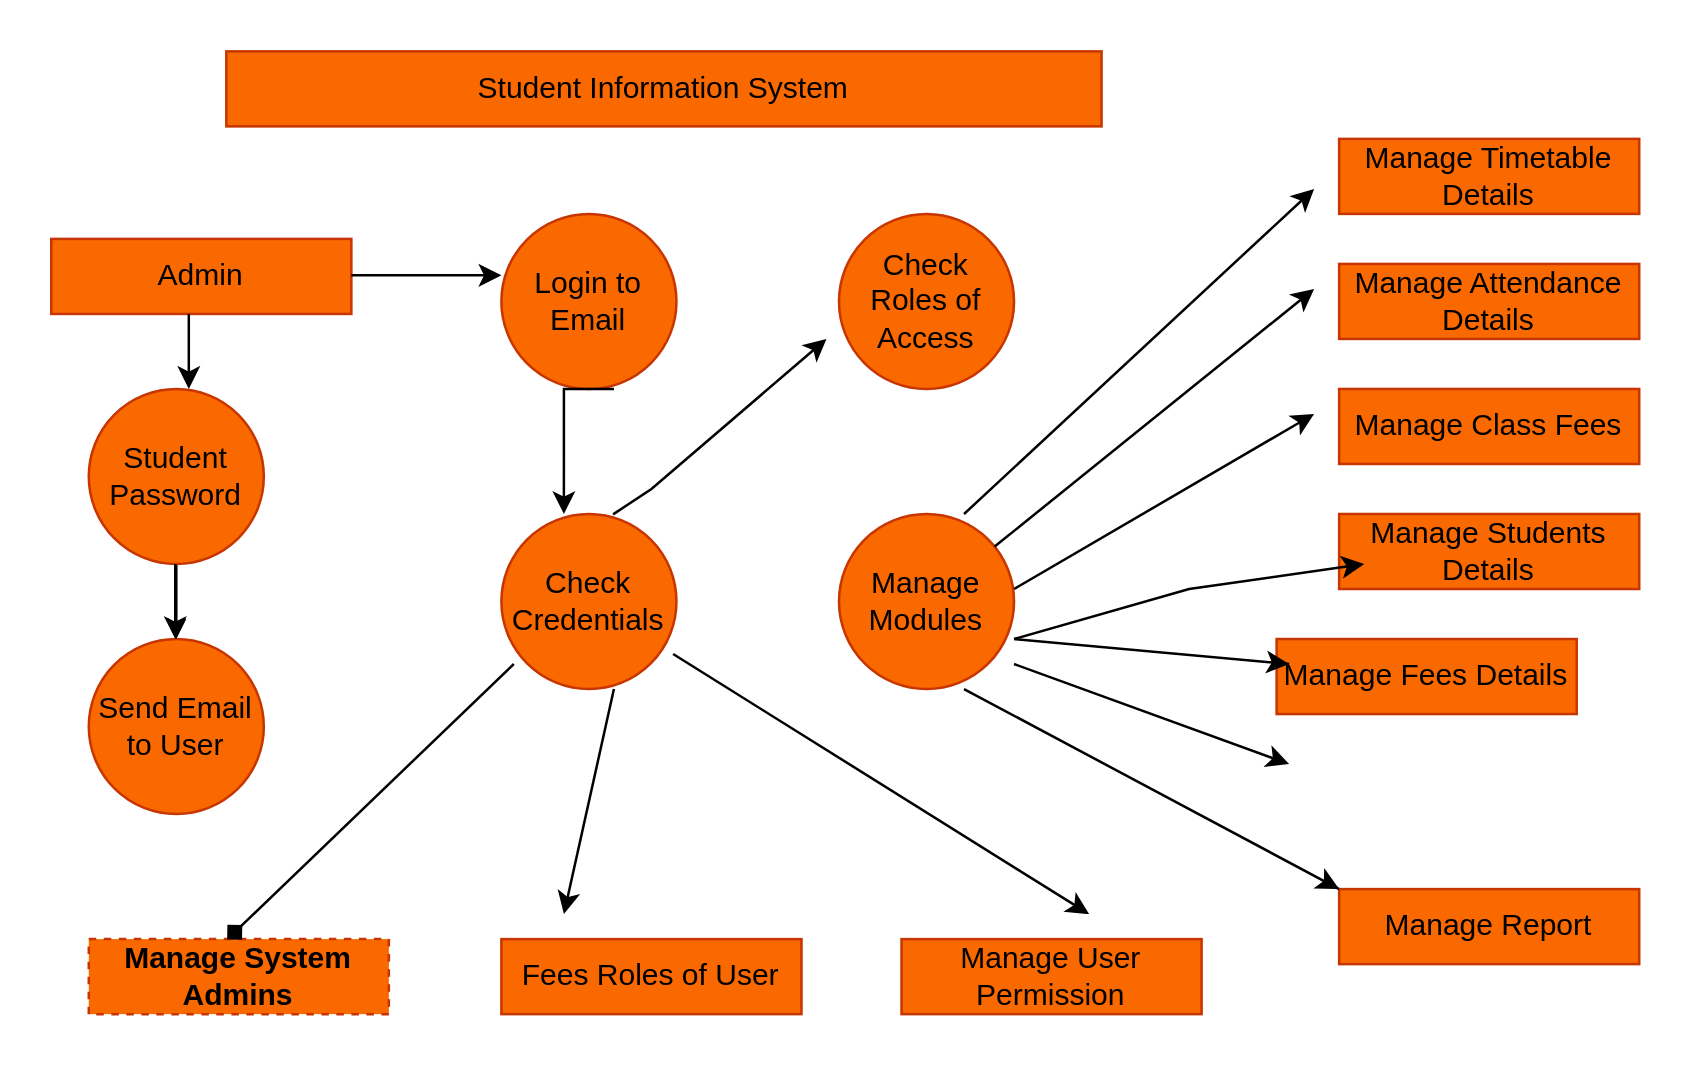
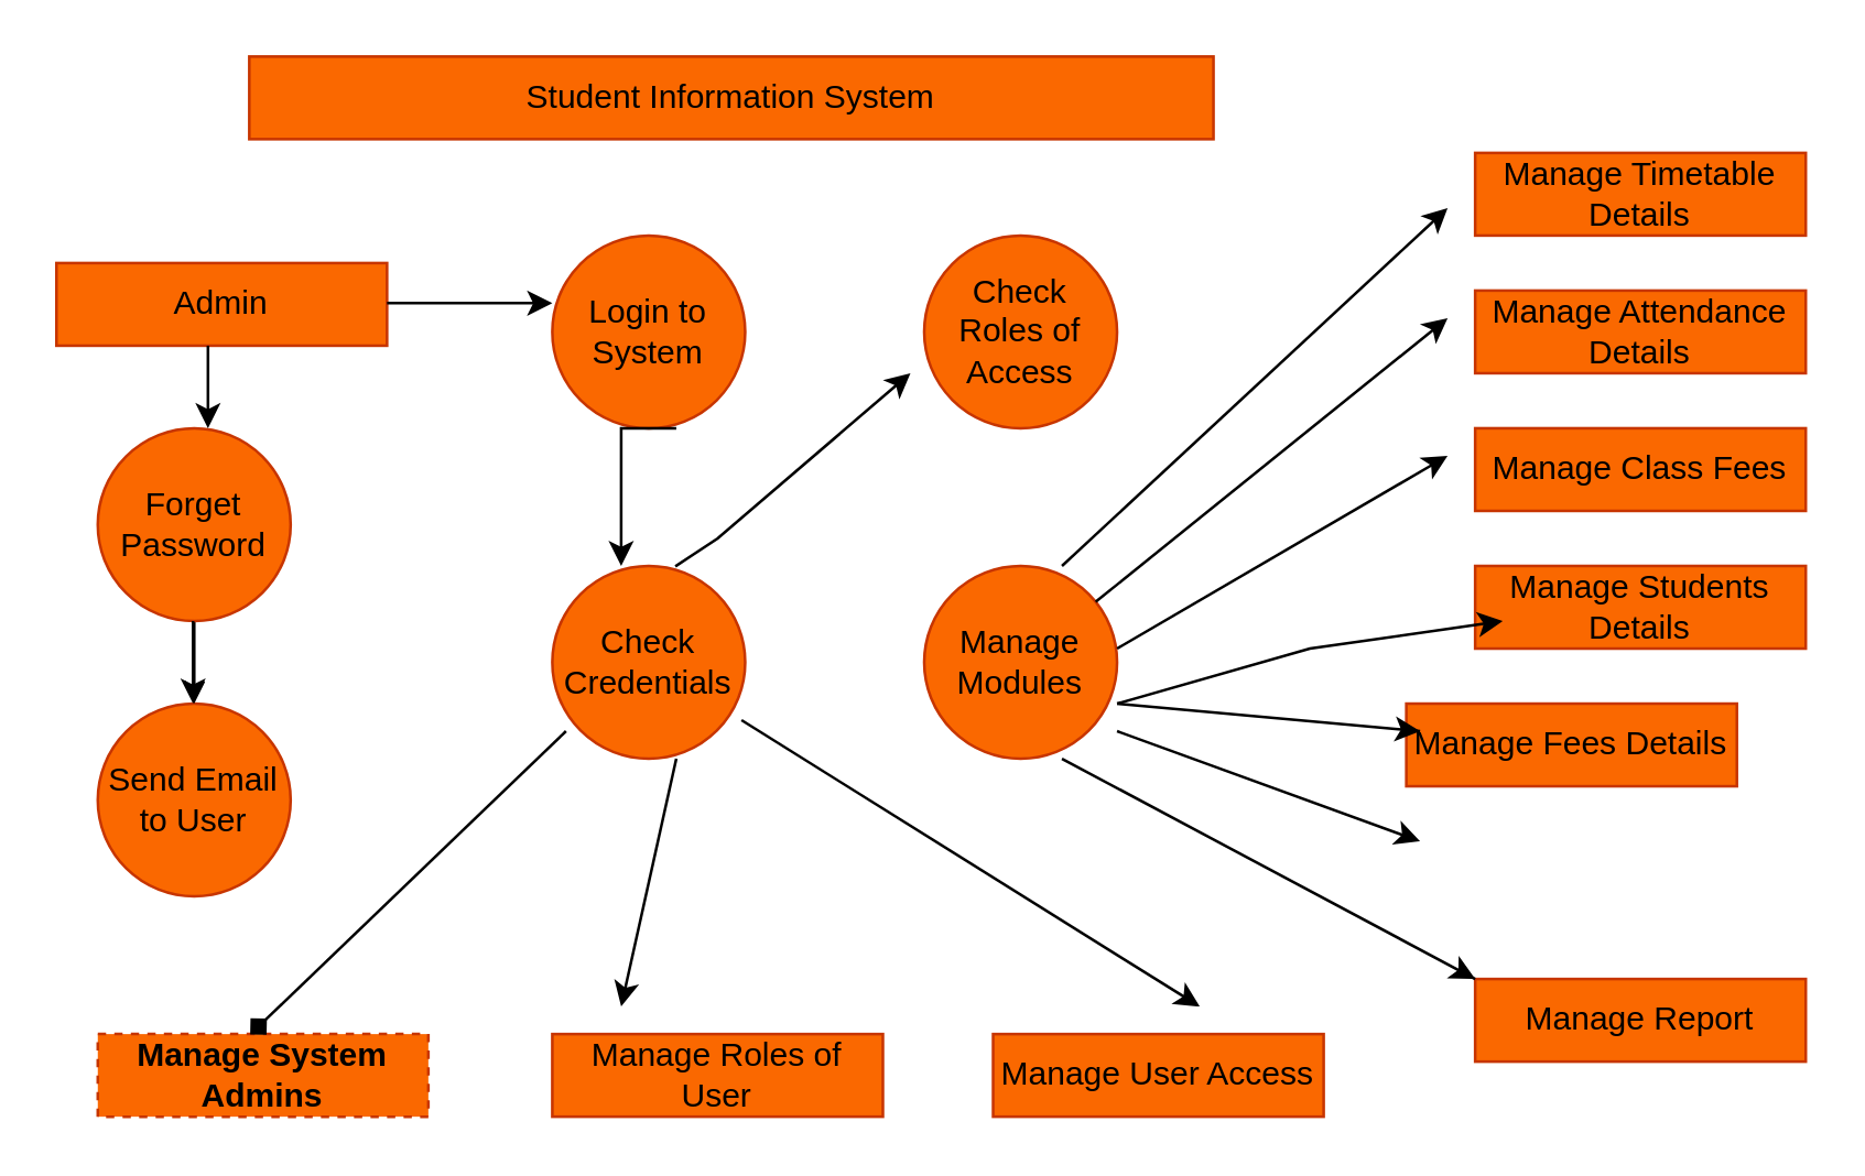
- <mxCell id="14" value="Login to Email" style="ellipse;whiteSpace=wrap;html=1;aspect=fixed;fillColor=#fa6800;fontColor=#000000;strokeColor=#C73500;" vertex="1" parent="1"><mxGeometry x="200" y="85" width="70" height="70" as="geometry" /></mxCell>
+ <mxCell id="14" value="Login to System" style="ellipse;whiteSpace=wrap;html=1;aspect=fixed;fillColor=#fa6800;fontColor=#000000;strokeColor=#C73500;" vertex="1" parent="1"><mxGeometry x="200" y="85" width="70" height="70" as="geometry" /></mxCell>
- <mxCell id="13" value="Student Password" style="ellipse;whiteSpace=wrap;html=1;aspect=fixed;fillColor=#fa6800;fontColor=#000000;strokeColor=#C73500;" vertex="1" parent="1"><mxGeometry x="35" y="155" width="70" height="70" as="geometry" /></mxCell>
+ <mxCell id="13" value="Forget Password" style="ellipse;whiteSpace=wrap;html=1;aspect=fixed;fillColor=#fa6800;fontColor=#000000;strokeColor=#C73500;" vertex="1" parent="1"><mxGeometry x="35" y="155" width="70" height="70" as="geometry" /></mxCell>
- <mxCell id="9" value="Fees Roles of User" style="rounded=0;whiteSpace=wrap;html=1;fillColor=#fa6800;fontColor=#000000;strokeColor=#C73500;" vertex="1" parent="1"><mxGeometry x="200" y="375" width="120" height="30" as="geometry" /></mxCell>
+ <mxCell id="9" value="Manage Roles of User" style="rounded=0;whiteSpace=wrap;html=1;fillColor=#fa6800;fontColor=#000000;strokeColor=#C73500;" vertex="1" parent="1"><mxGeometry x="200" y="375" width="120" height="30" as="geometry" /></mxCell>
- <mxCell id="10" value="Manage User Permission" style="rounded=0;whiteSpace=wrap;html=1;fillColor=#fa6800;fontColor=#000000;strokeColor=#C73500;" vertex="1" parent="1"><mxGeometry x="360" y="375" width="120" height="30" as="geometry" /></mxCell>
+ <mxCell id="10" value="Manage User Access" style="rounded=0;whiteSpace=wrap;html=1;fillColor=#fa6800;fontColor=#000000;strokeColor=#C73500;" vertex="1" parent="1"><mxGeometry x="360" y="375" width="120" height="30" as="geometry" /></mxCell>
